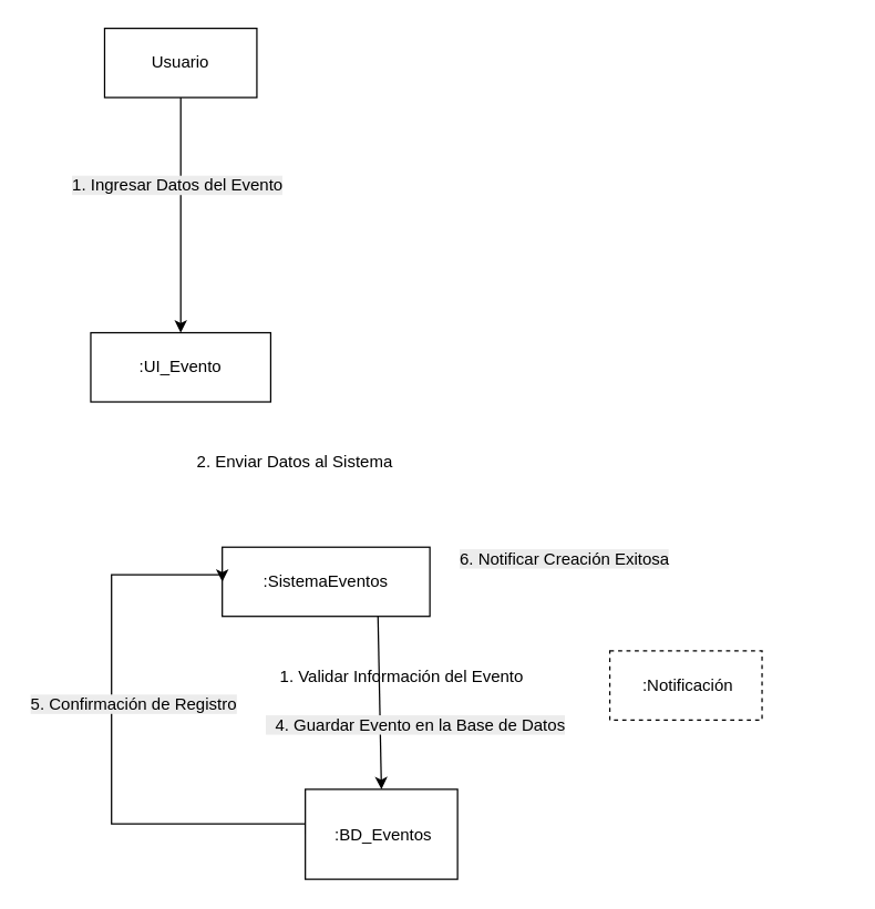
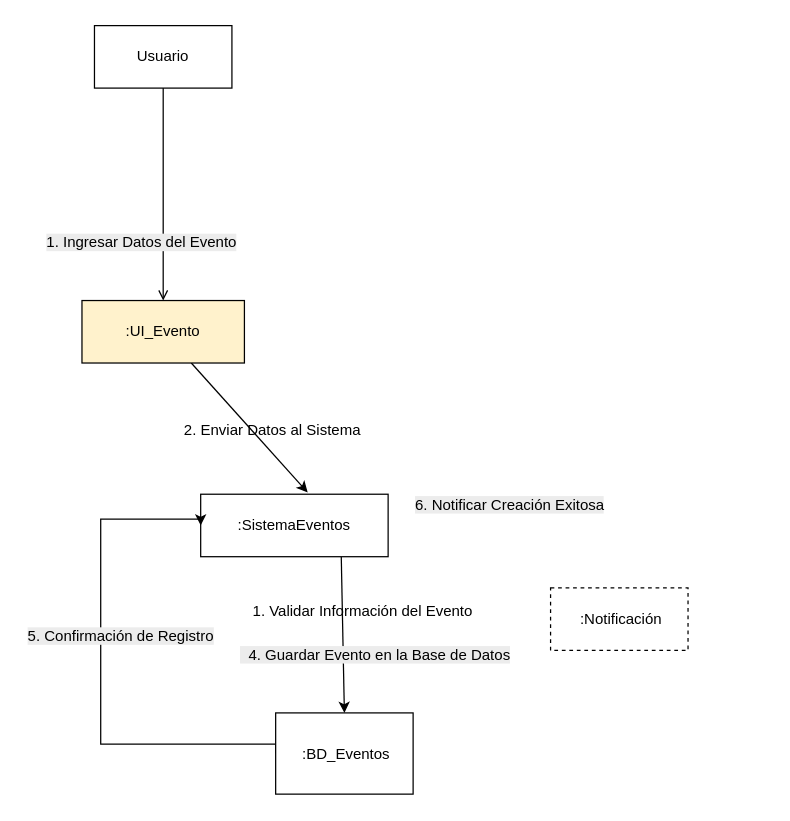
- <mxCell id="14" value="&lt;span style=&quot;color: rgb(0, 0, 0); font-family: Helvetica; font-size: 12px; font-style: normal; font-variant-ligatures: normal; font-variant-caps: normal; font-weight: 400; letter-spacing: normal; orphans: 2; text-align: left; text-indent: 0px; text-transform: none; widows: 2; word-spacing: 0px; -webkit-text-stroke-width: 0px; white-space: normal; background-color: rgb(236, 236, 236); text-decoration-thickness: initial; text-decoration-style: initial; text-decoration-color: initial; display: inline !important; float: none;&quot;&gt;1. Ingresar Datos del Evento&lt;/span&gt;" style="text;whiteSpace=wrap;html=1;" vertex="1" parent="1"><mxGeometry x="50" y="120" width="190" height="40" as="geometry" /></mxCell>
+ <mxCell id="14" value="&lt;span style=&quot;color: rgb(0, 0, 0); font-family: Helvetica; font-size: 12px; font-style: normal; font-variant-ligatures: normal; font-variant-caps: normal; font-weight: 400; letter-spacing: normal; orphans: 2; text-align: left; text-indent: 0px; text-transform: none; widows: 2; word-spacing: 0px; -webkit-text-stroke-width: 0px; white-space: normal; background-color: rgb(236, 236, 236); text-decoration-thickness: initial; text-decoration-style: initial; text-decoration-color: initial; display: inline !important; float: none;&quot;&gt;1. Ingresar Datos del Evento&lt;/span&gt;" style="text;whiteSpace=wrap;html=1;" vertex="1" parent="1"><mxGeometry x="35" y="180" width="190" height="40" as="geometry" /></mxCell>
- <mxCell id="2" style="rounded=0;orthogonalLoop=1;jettySize=auto;html=1;entryX=0.5;entryY=0;entryDx=0;entryDy=0;" edge="1" parent="1" source="3" target="5"><mxGeometry relative="1" as="geometry" /></mxCell>
+ <mxCell id="2" style="rounded=0;orthogonalLoop=1;jettySize=auto;html=1;entryX=0.5;entryY=0;entryDx=0;entryDy=0;endArrow=open;" edge="1" parent="1" source="3" target="5"><mxGeometry relative="1" as="geometry" /></mxCell>
- <mxCell id="5" value="&lt;span style=&quot;text-align: left;&quot;&gt;:UI_Evento&lt;/span&gt;" style="html=1;whiteSpace=wrap;" vertex="1" parent="1"><mxGeometry x="65" y="240" width="130" height="50" as="geometry" /></mxCell>
+ <mxCell id="5" value="&lt;span style=&quot;text-align: left;&quot;&gt;:UI_Evento&lt;/span&gt;" style="html=1;whiteSpace=wrap;fillColor=#fff2cc;" vertex="1" parent="1"><mxGeometry x="65" y="240" width="130" height="50" as="geometry" /></mxCell>
+ <mxCell id="4" style="rounded=0;orthogonalLoop=1;jettySize=auto;html=1;entryX=0.571;entryY=-0.028;entryDx=0;entryDy=0;entryPerimeter=0;" edge="1" parent="1" source="5" target="7"><mxGeometry relative="1" as="geometry"><mxPoint x="235" y="390" as="targetPoint" /></mxGeometry></mxCell>
- <mxCell id="12" value="2. Enviar Datos al Sistema" style="text;whiteSpace=wrap;html=1;" vertex="1" parent="1"><mxGeometry x="140" y="320" width="150" height="40" as="geometry" /></mxCell>
+ <mxCell id="12" value="2. Enviar Datos al Sistema" style="text;whiteSpace=wrap;html=1;" vertex="1" parent="1"><mxGeometry x="145" y="330" width="150" height="40" as="geometry" /></mxCell>
